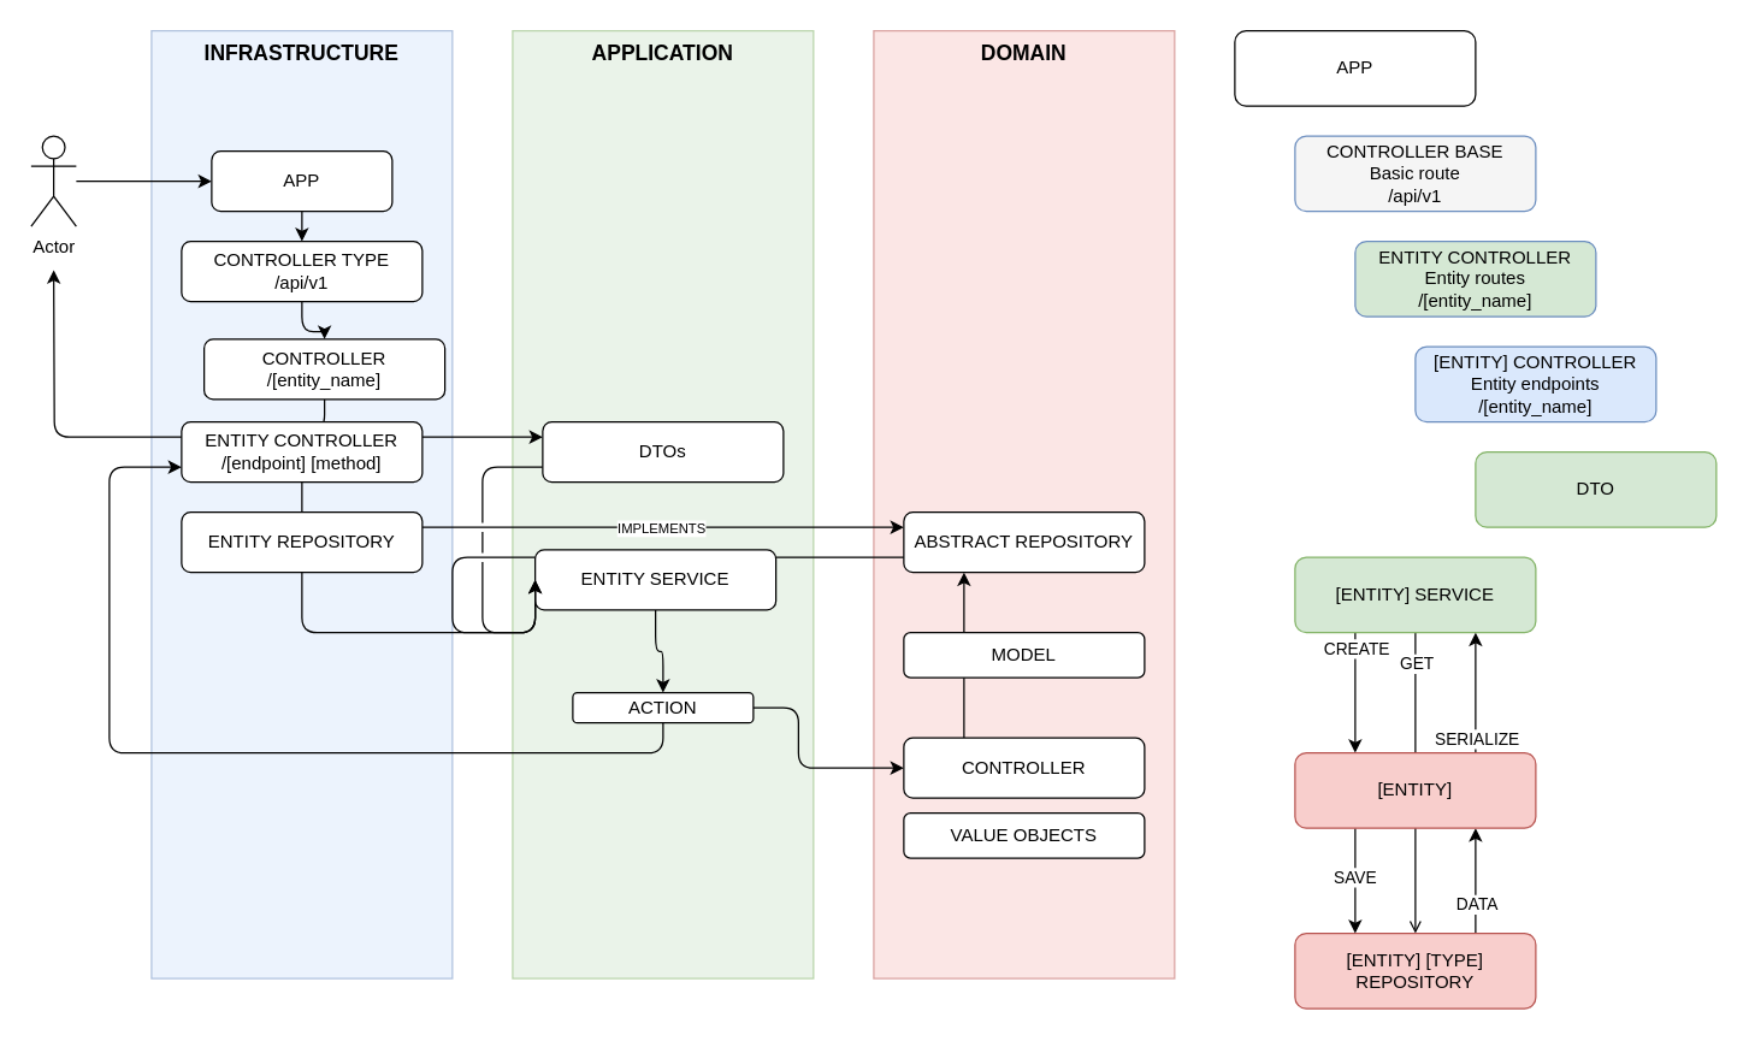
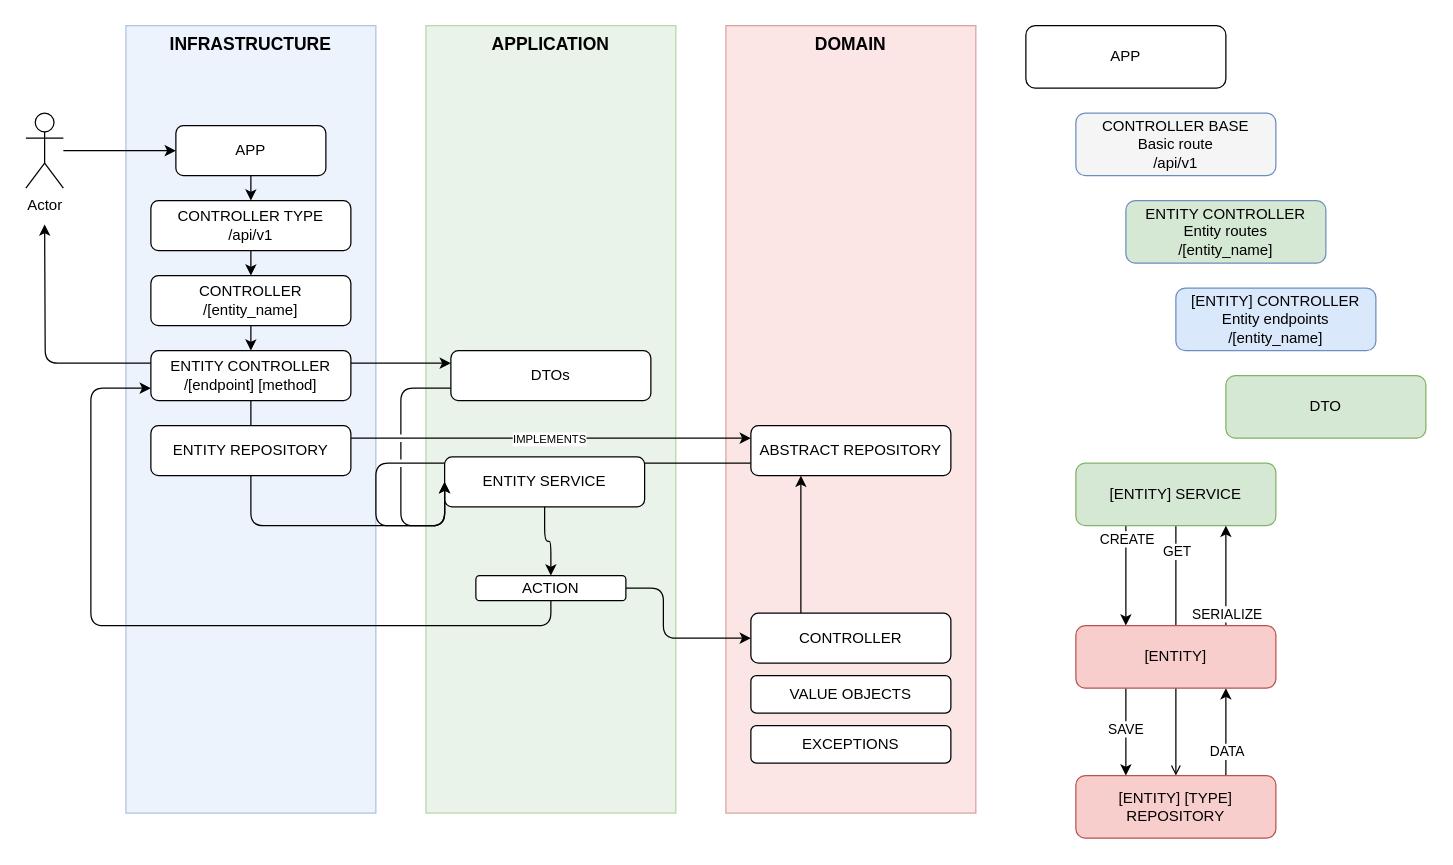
- <mxCell id="12" value="CONTROLLER&lt;div&gt;/[entity_name]&lt;/div&gt;" style="rounded=1;whiteSpace=wrap;html=1;" parent="1" vertex="1"><mxGeometry x="135" y="225" width="160" height="40" as="geometry" /></mxCell>
+ <mxCell id="12" value="CONTROLLER&lt;div&gt;/[entity_name]&lt;/div&gt;" style="rounded=1;whiteSpace=wrap;html=1;" parent="1" vertex="1"><mxGeometry x="120" y="220" width="160" height="40" as="geometry" /></mxCell>
- <mxCell id="33" value="MODEL" style="rounded=1;whiteSpace=wrap;html=1;" parent="1" vertex="1"><mxGeometry x="600" y="420" width="160" height="30" as="geometry" /></mxCell>
+ <mxCell id="29" value="EXCEPTIONS" style="rounded=1;whiteSpace=wrap;html=1;" parent="1" vertex="1"><mxGeometry x="600" y="580" width="160" height="30" as="geometry" /></mxCell>
